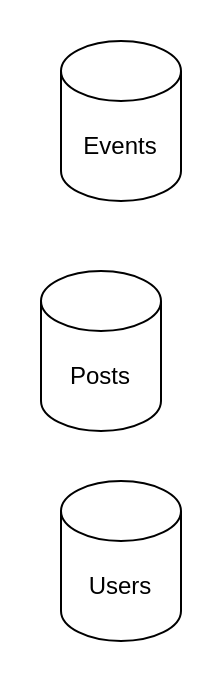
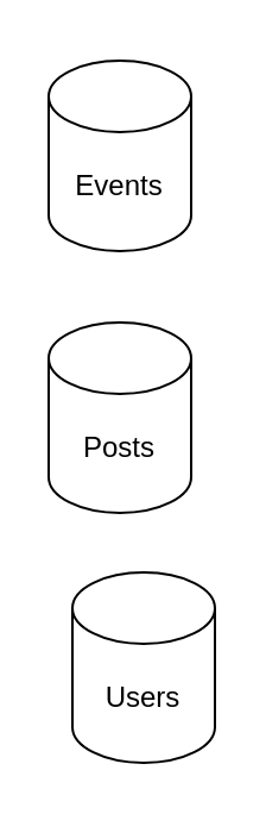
- <mxCell id="2" value="Events" style="shape=cylinder3;whiteSpace=wrap;html=1;boundedLbl=1;backgroundOutline=1;size=15;" vertex="1" parent="1"><mxGeometry x="30" y="20" width="60" height="80" as="geometry" /></mxCell>
+ <mxCell id="2" value="Events" style="shape=cylinder3;whiteSpace=wrap;html=1;boundedLbl=1;backgroundOutline=1;size=15;" vertex="1" parent="1"><mxGeometry x="20" y="25" width="60" height="80" as="geometry" /></mxCell>
